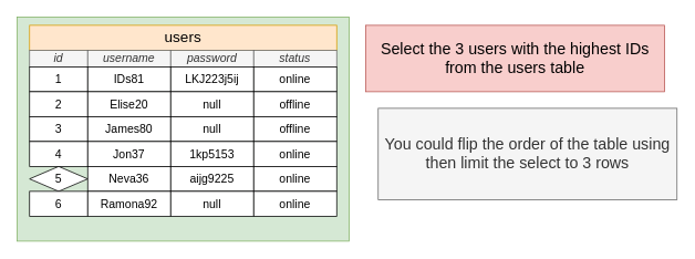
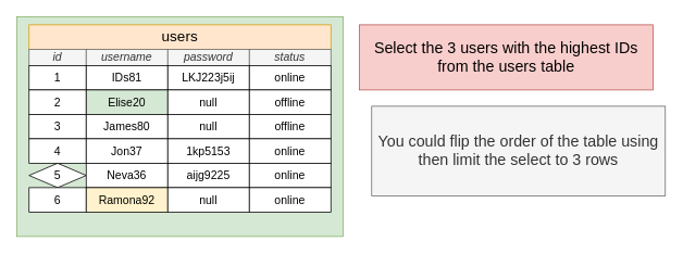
- <mxCell id="13" value="Elise20" style="rounded=0;whiteSpace=wrap;html=1;fontSize=14;fontStyle=0" parent="1" vertex="1"><mxGeometry x="105" y="110" width="100" height="30" as="geometry" /></mxCell>
+ <mxCell id="13" value="Elise20" style="rounded=0;whiteSpace=wrap;html=1;fontSize=14;fontStyle=0;fillColor=#d5e8d4;" parent="1" vertex="1"><mxGeometry x="105" y="110" width="100" height="30" as="geometry" /></mxCell>
- <mxCell id="29" value="Ramona92" style="rounded=0;whiteSpace=wrap;html=1;fontSize=14;fontStyle=0" parent="1" vertex="1"><mxGeometry x="105" y="230" width="100" height="30" as="geometry" /></mxCell>
+ <mxCell id="29" value="Ramona92" style="rounded=0;whiteSpace=wrap;html=1;fontSize=14;fontStyle=0;fillColor=#fff2cc;" parent="1" vertex="1"><mxGeometry x="105" y="230" width="100" height="30" as="geometry" /></mxCell>
